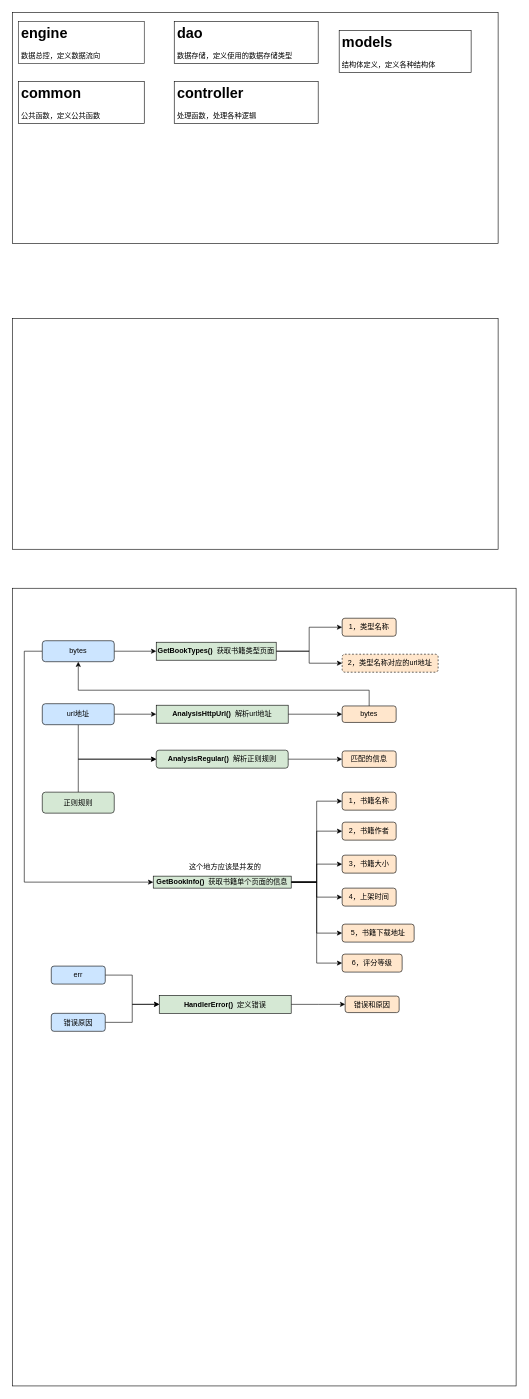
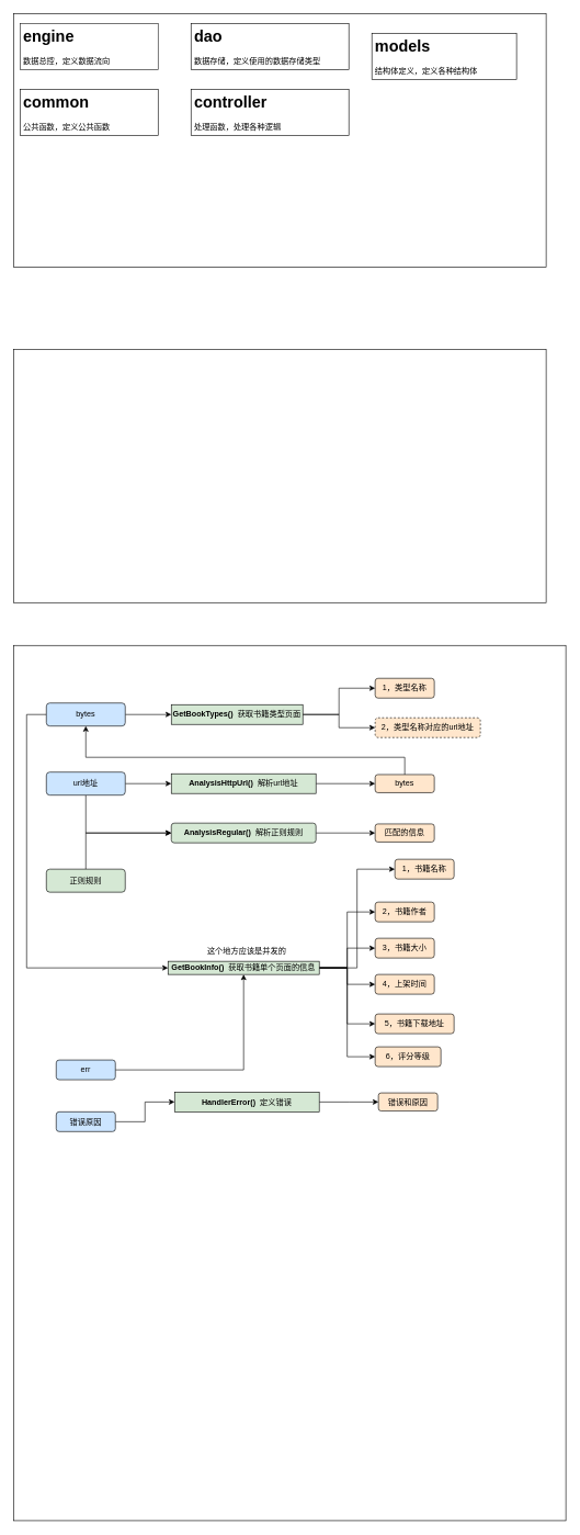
- <mxCell id="44" value="1，书籍名称" style="rounded=1;whiteSpace=wrap;html=1;fillColor=#FFE6CC;" parent="1" vertex="1"><mxGeometry x="570" y="1320" width="90" height="30" as="geometry" /></mxCell>
+ <mxCell id="44" value="1，书籍名称" style="rounded=1;whiteSpace=wrap;html=1;fillColor=#FFE6CC;" parent="1" vertex="1"><mxGeometry x="600" y="1305" width="90" height="30" as="geometry" /></mxCell>
- <mxCell id="27" style="edgeStyle=orthogonalEdgeStyle;rounded=0;orthogonalLoop=1;jettySize=auto;html=1;entryX=0;entryY=0.5;entryDx=0;entryDy=0;" parent="1" source="28" target="26" edge="1"><mxGeometry relative="1" as="geometry" /></mxCell>
+ <mxCell id="27" style="edgeStyle=orthogonalEdgeStyle;rounded=0;orthogonalLoop=1;jettySize=auto;html=1;" parent="1" source="28" target="43" edge="1"><mxGeometry relative="1" as="geometry" /></mxCell>
